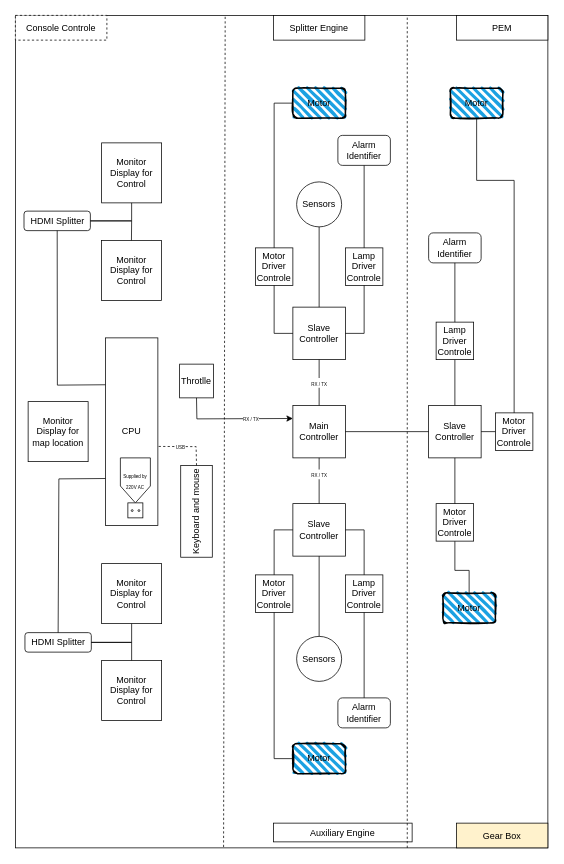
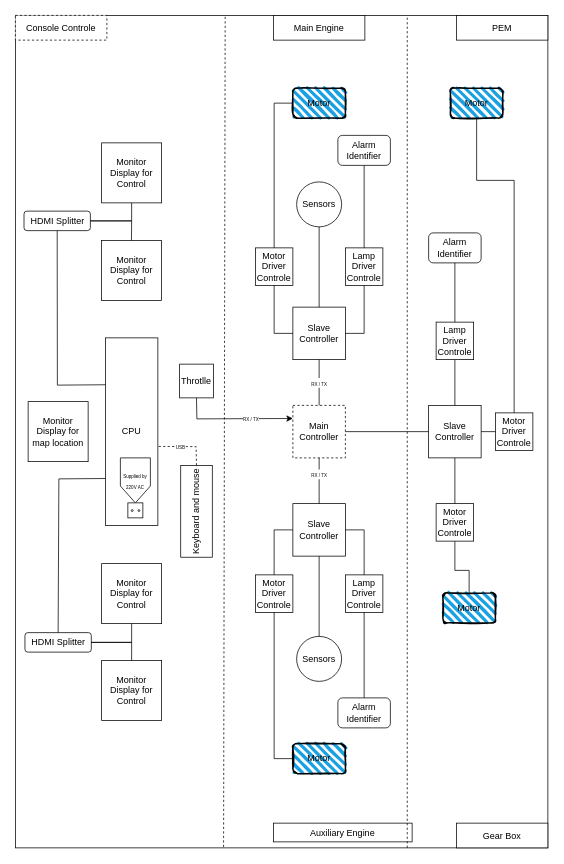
- <mxCell id="18" value="Splitter Engine" style="rounded=0;whiteSpace=wrap;html=1;" vertex="1" parent="1"><mxGeometry x="364" y="20" width="122" height="33" as="geometry" /></mxCell>
+ <mxCell id="18" value="Main Engine" style="rounded=0;whiteSpace=wrap;html=1;" vertex="1" parent="1"><mxGeometry x="364" y="20" width="122" height="33" as="geometry" /></mxCell>
- <mxCell id="4" value="Main Controller" style="whiteSpace=wrap;html=1;aspect=fixed;" vertex="1" parent="1"><mxGeometry x="390" y="540" width="70" height="70" as="geometry" /></mxCell>
+ <mxCell id="4" value="Main Controller" style="whiteSpace=wrap;html=1;aspect=fixed;dashed=1;" vertex="1" parent="1"><mxGeometry x="390" y="540" width="70" height="70" as="geometry" /></mxCell>
- <mxCell id="54" value="Gear Box" style="rounded=0;whiteSpace=wrap;html=1;fillColor=#fff2cc;" vertex="1" parent="1"><mxGeometry x="608" y="1097" width="122" height="33" as="geometry" /></mxCell>
+ <mxCell id="54" value="Gear Box" style="rounded=0;whiteSpace=wrap;html=1;" vertex="1" parent="1"><mxGeometry x="608" y="1097" width="122" height="33" as="geometry" /></mxCell>
